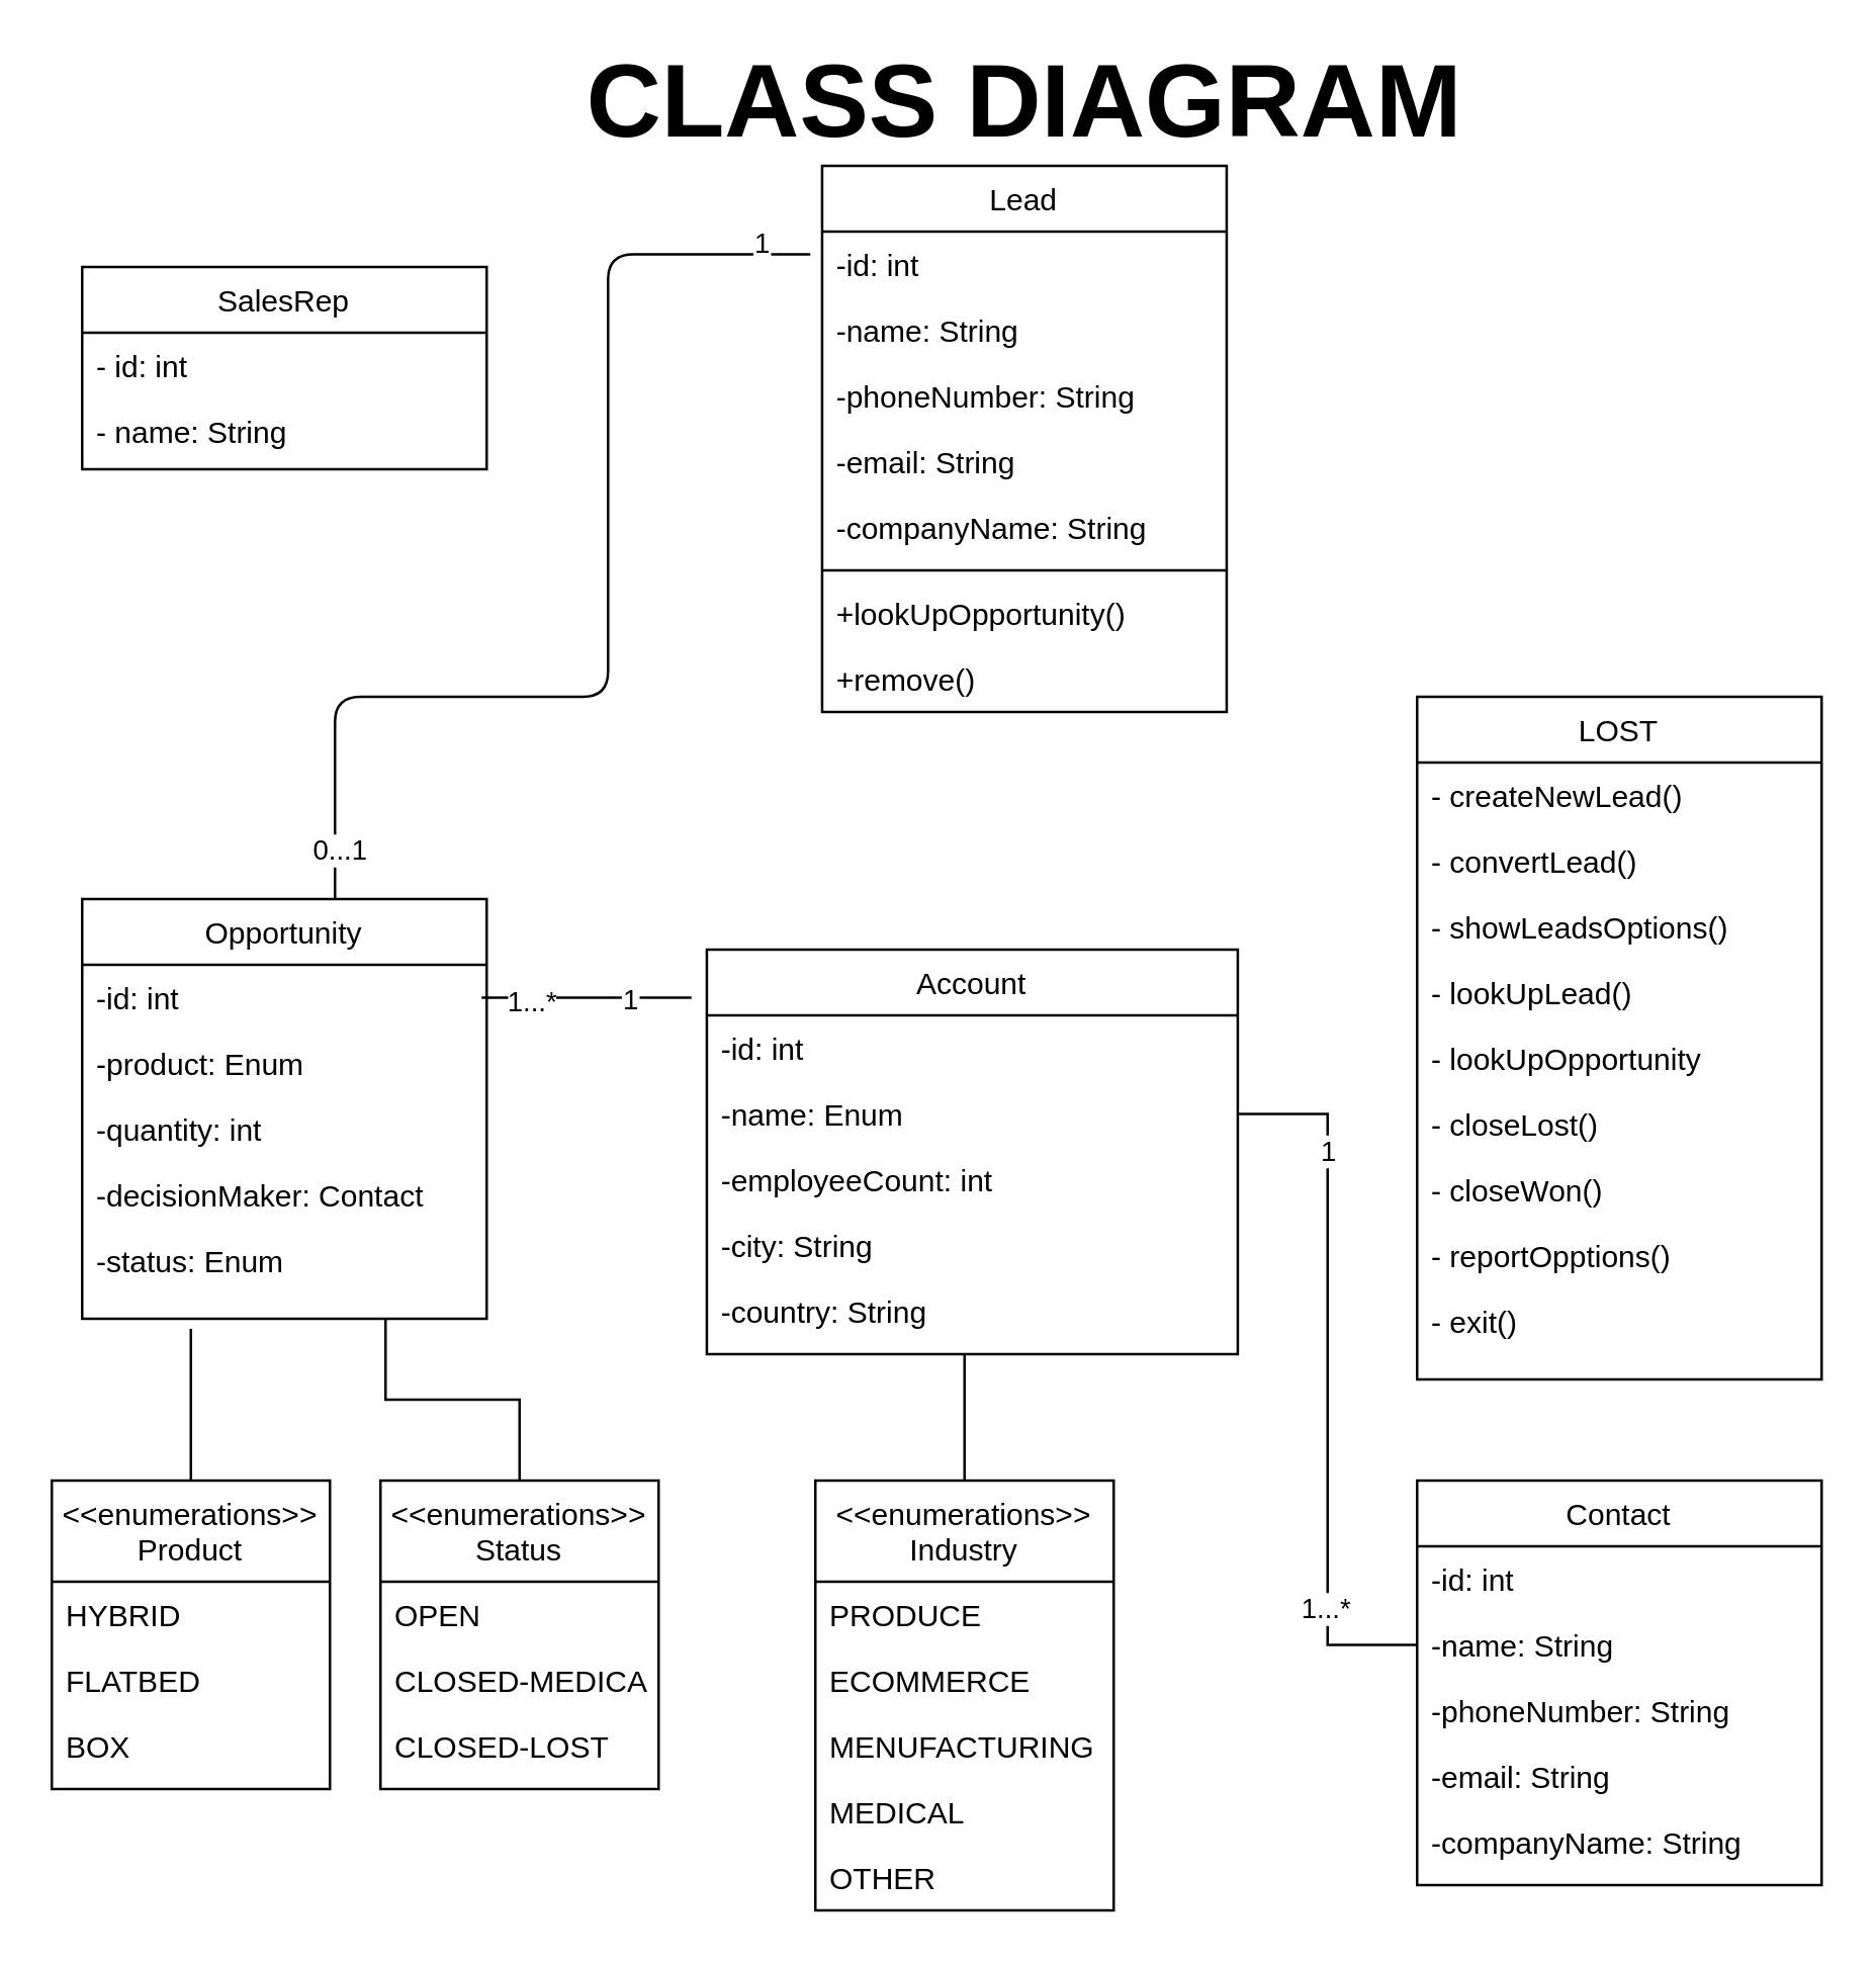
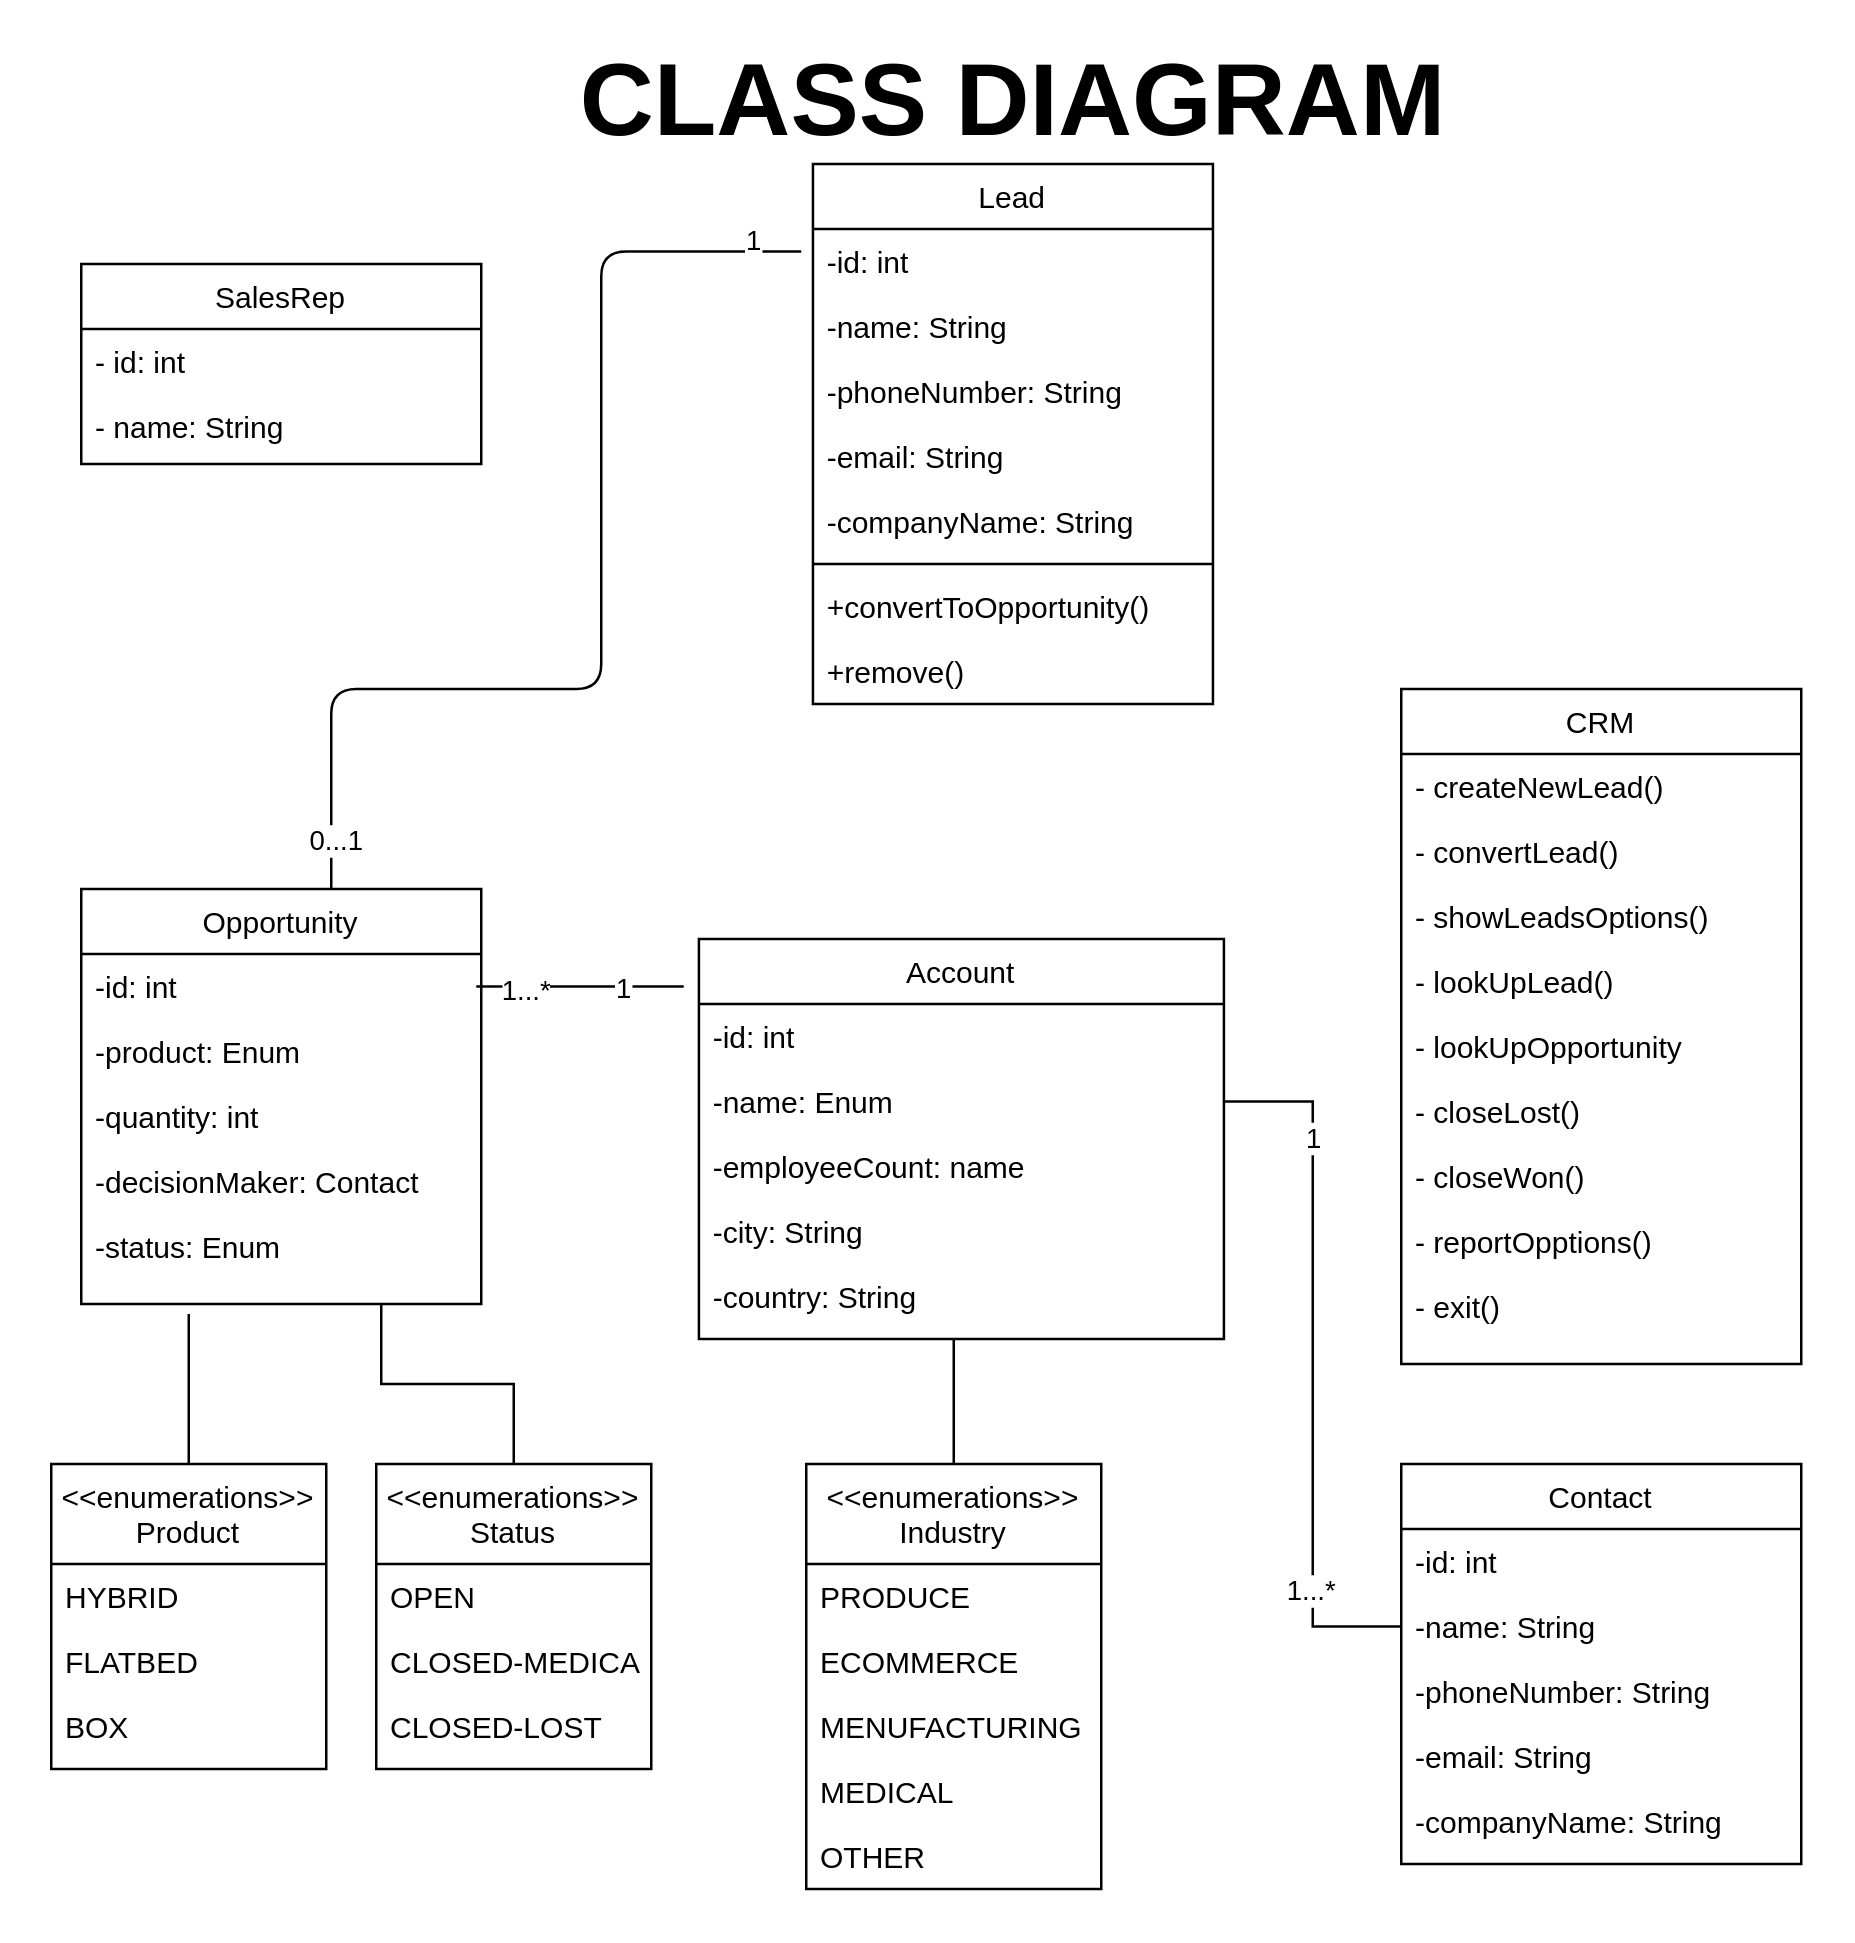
- <mxCell id="9" value="+lookUpOpportunity()" style="text;align=left;verticalAlign=top;spacingLeft=4;spacingRight=4;overflow=hidden;rotatable=0;points=[[0,0.5],[1,0.5]];portConstraint=eastwest;" parent="2" vertex="1"><mxGeometry y="164" width="160" height="26" as="geometry" /></mxCell>
+ <mxCell id="9" value="+convertToOpportunity()" style="text;align=left;verticalAlign=top;spacingLeft=4;spacingRight=4;overflow=hidden;rotatable=0;points=[[0,0.5],[1,0.5]];portConstraint=eastwest;" parent="2" vertex="1"><mxGeometry y="164" width="160" height="26" as="geometry" /></mxCell>
- <mxCell id="62" value="LOST" style="swimlane;fontStyle=0;align=center;verticalAlign=top;childLayout=stackLayout;horizontal=1;startSize=26;horizontalStack=0;resizeParent=1;resizeLast=0;collapsible=1;marginBottom=0;rounded=0;shadow=0;strokeWidth=1;" parent="1" vertex="1"><mxGeometry x="560" y="265" width="160" height="270" as="geometry"><mxRectangle x="550" y="140" width="160" height="26" as="alternateBounds" /></mxGeometry></mxCell>
+ <mxCell id="62" value="CRM" style="swimlane;fontStyle=0;align=center;verticalAlign=top;childLayout=stackLayout;horizontal=1;startSize=26;horizontalStack=0;resizeParent=1;resizeLast=0;collapsible=1;marginBottom=0;rounded=0;shadow=0;strokeWidth=1;" parent="1" vertex="1"><mxGeometry x="560" y="265" width="160" height="270" as="geometry"><mxRectangle x="550" y="140" width="160" height="26" as="alternateBounds" /></mxGeometry></mxCell>
- <mxCell id="14" value="-employeeCount: int" style="text;align=left;verticalAlign=top;spacingLeft=4;spacingRight=4;overflow=hidden;rotatable=0;points=[[0,0.5],[1,0.5]];portConstraint=eastwest;rounded=0;shadow=0;html=0;" parent="11" vertex="1"><mxGeometry y="78" width="210" height="26" as="geometry" /></mxCell>
+ <mxCell id="14" value="-employeeCount: name" style="text;align=left;verticalAlign=top;spacingLeft=4;spacingRight=4;overflow=hidden;rotatable=0;points=[[0,0.5],[1,0.5]];portConstraint=eastwest;rounded=0;shadow=0;html=0;" parent="11" vertex="1"><mxGeometry y="78" width="210" height="26" as="geometry" /></mxCell>
